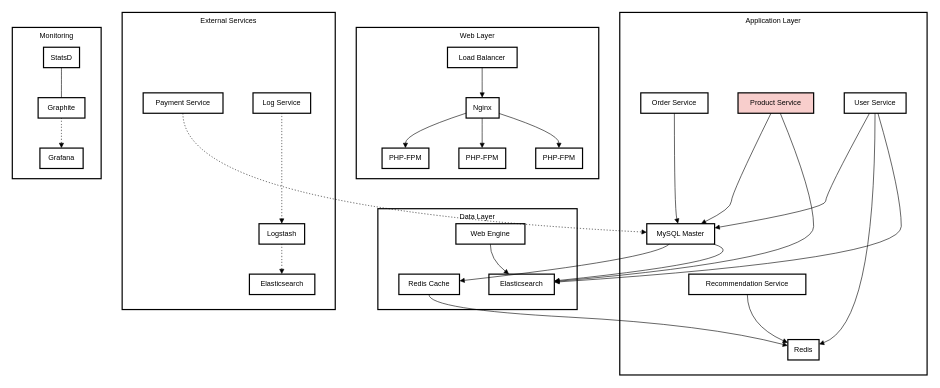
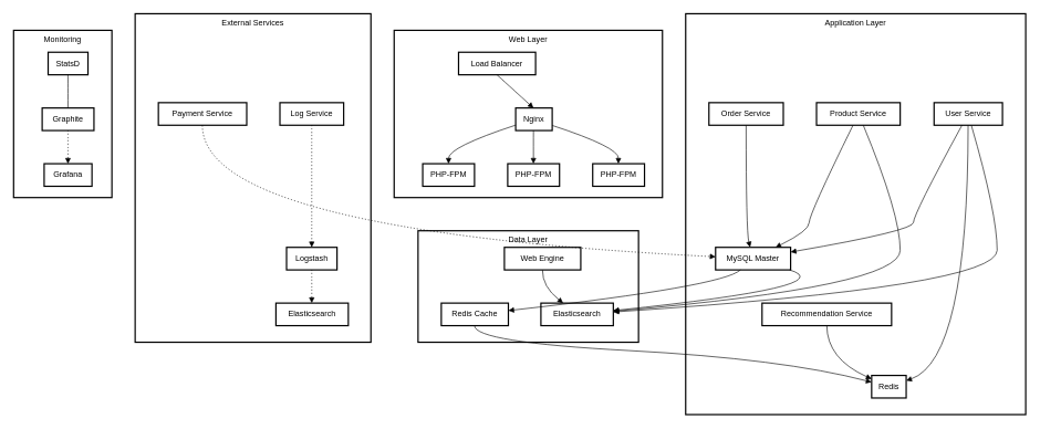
- <mxCell id="26" value="Load Balancer" style="whiteSpace=wrap;strokeWidth=2;" vertex="1" parent="24"><mxGeometry x="152" y="33" width="116" height="34" as="geometry" /></mxCell>
+ <mxCell id="26" value="Load Balancer" style="whiteSpace=wrap;strokeWidth=2;" vertex="1" parent="24"><mxGeometry x="97" y="33" width="116" height="34" as="geometry" /></mxCell>
- <mxCell id="20" value="Product Service" style="whiteSpace=wrap;strokeWidth=2;fillColor=#f8cecc;" vertex="1" parent="1"><mxGeometry x="1229" y="154" width="126" height="34" as="geometry" /></mxCell>
+ <mxCell id="20" value="Product Service" style="whiteSpace=wrap;strokeWidth=2;" vertex="1" parent="1"><mxGeometry x="1229" y="154" width="126" height="34" as="geometry" /></mxCell>
